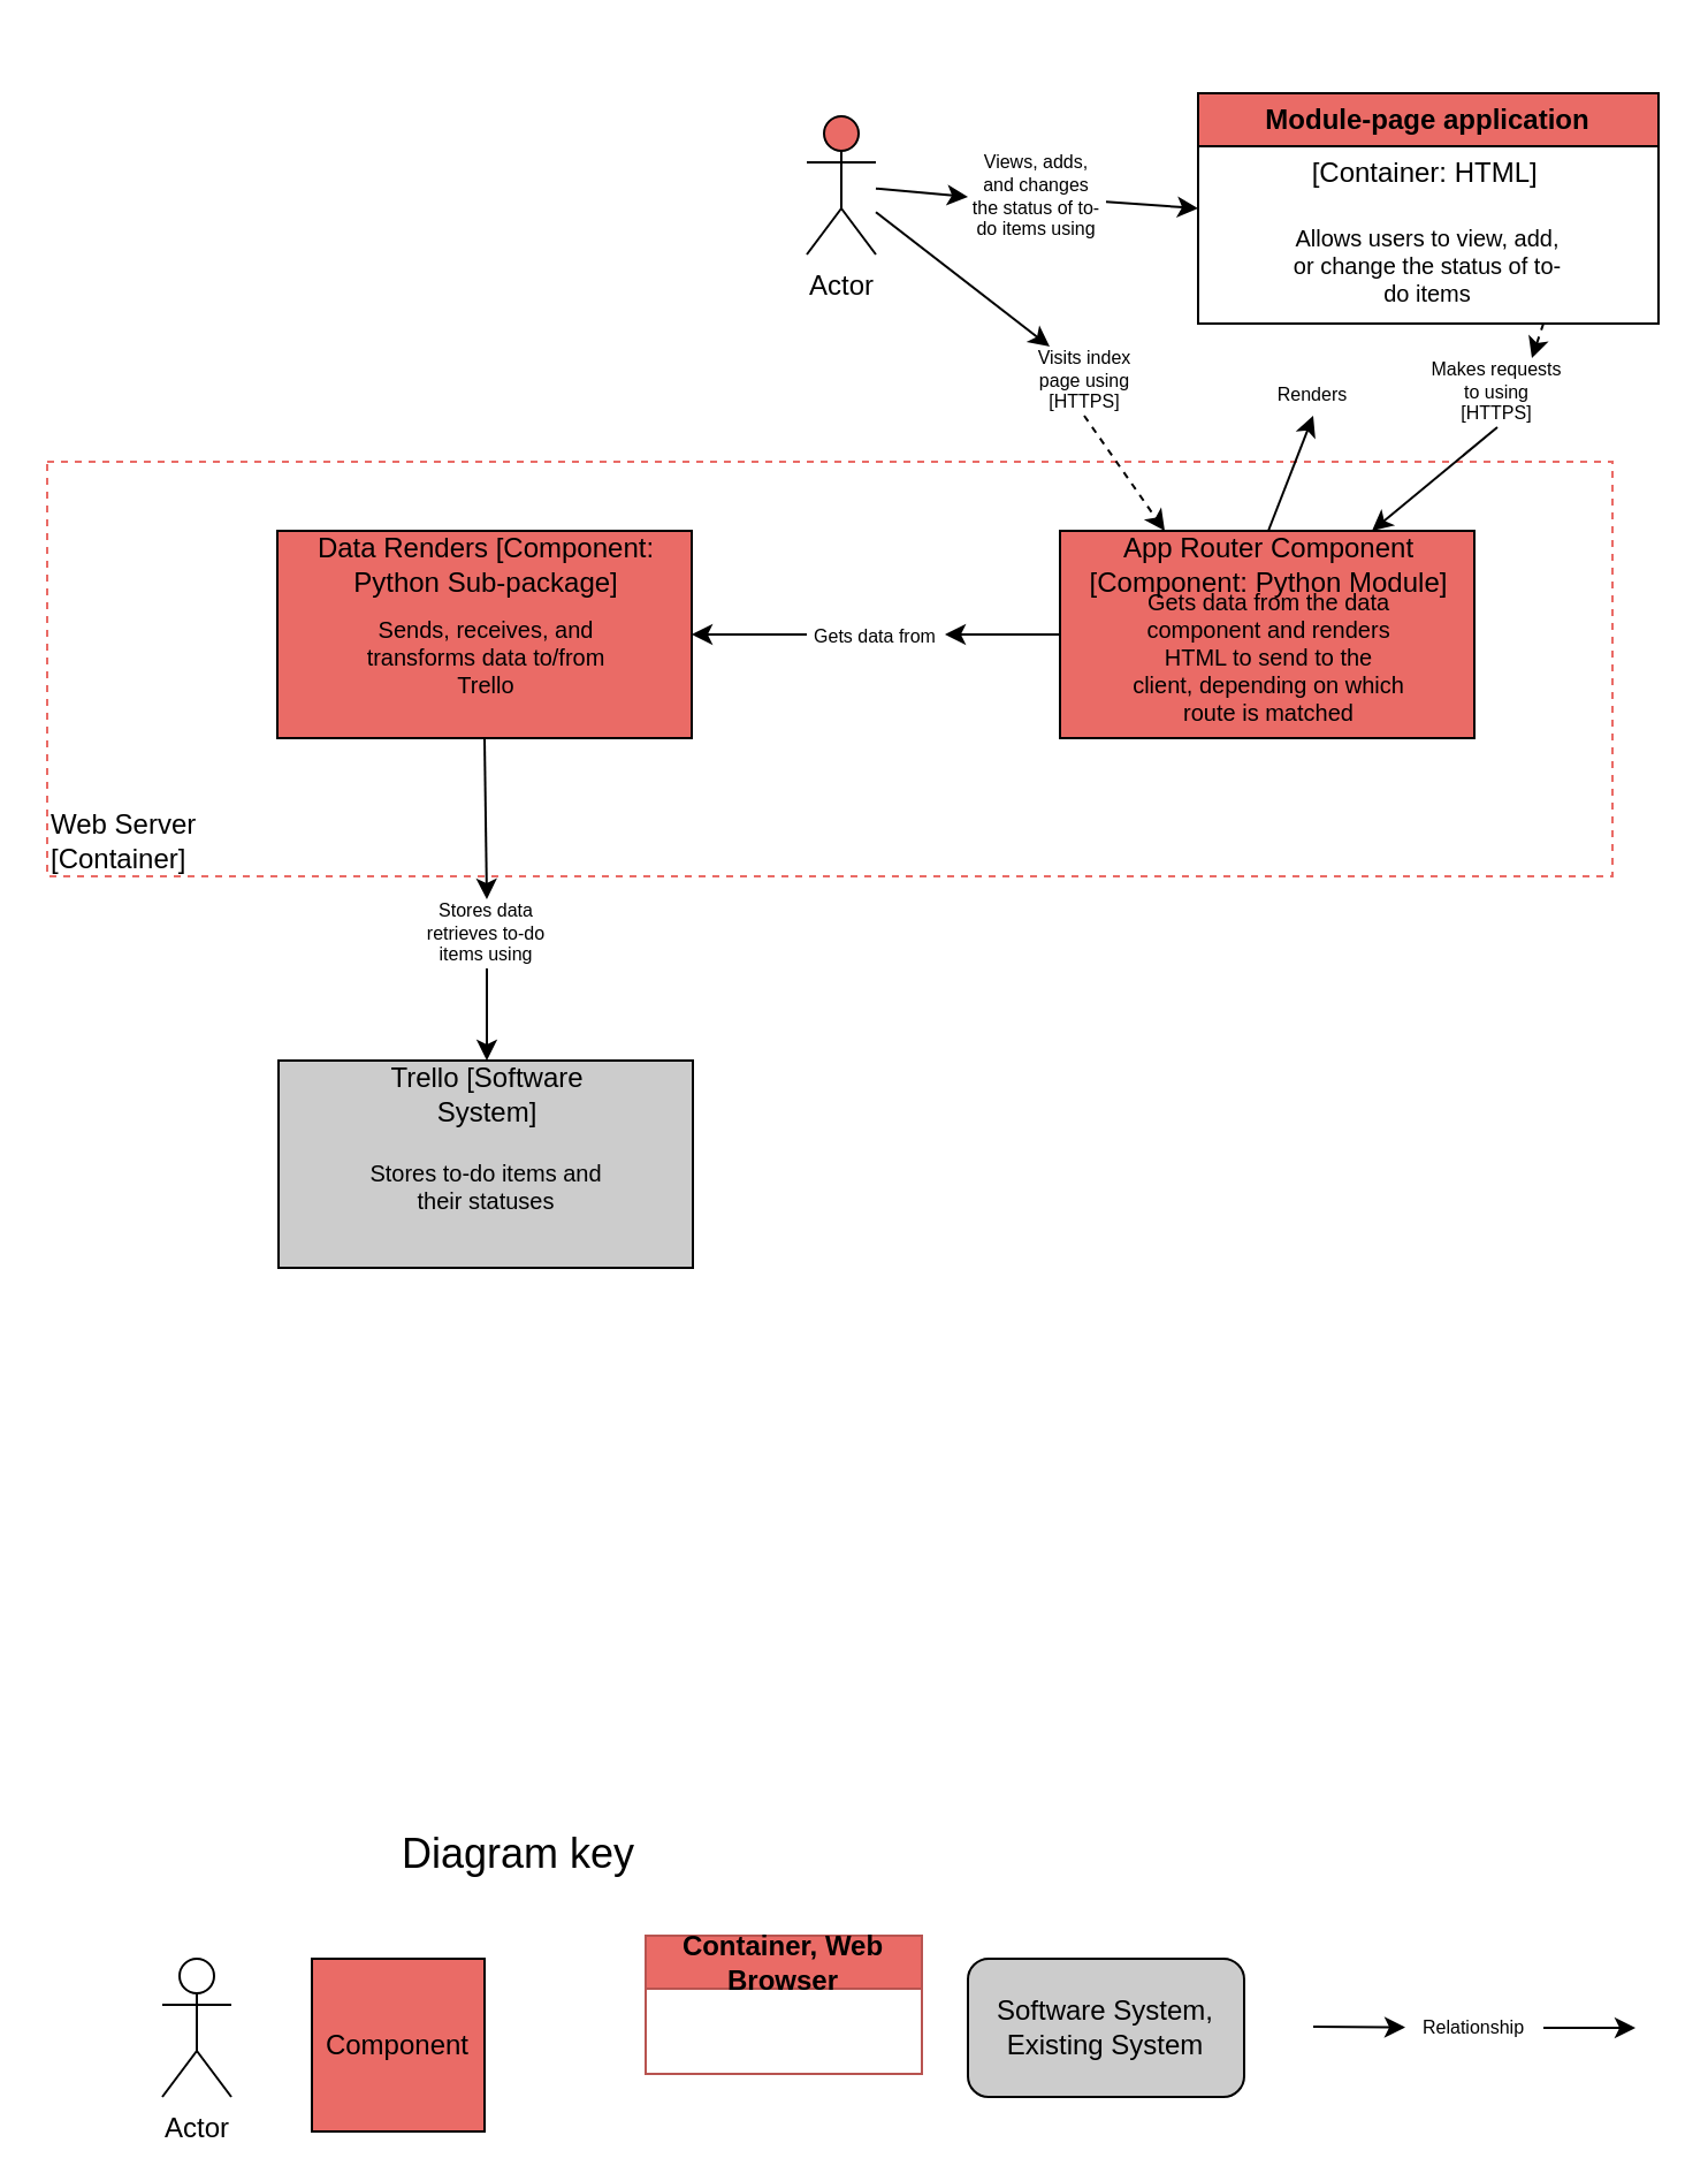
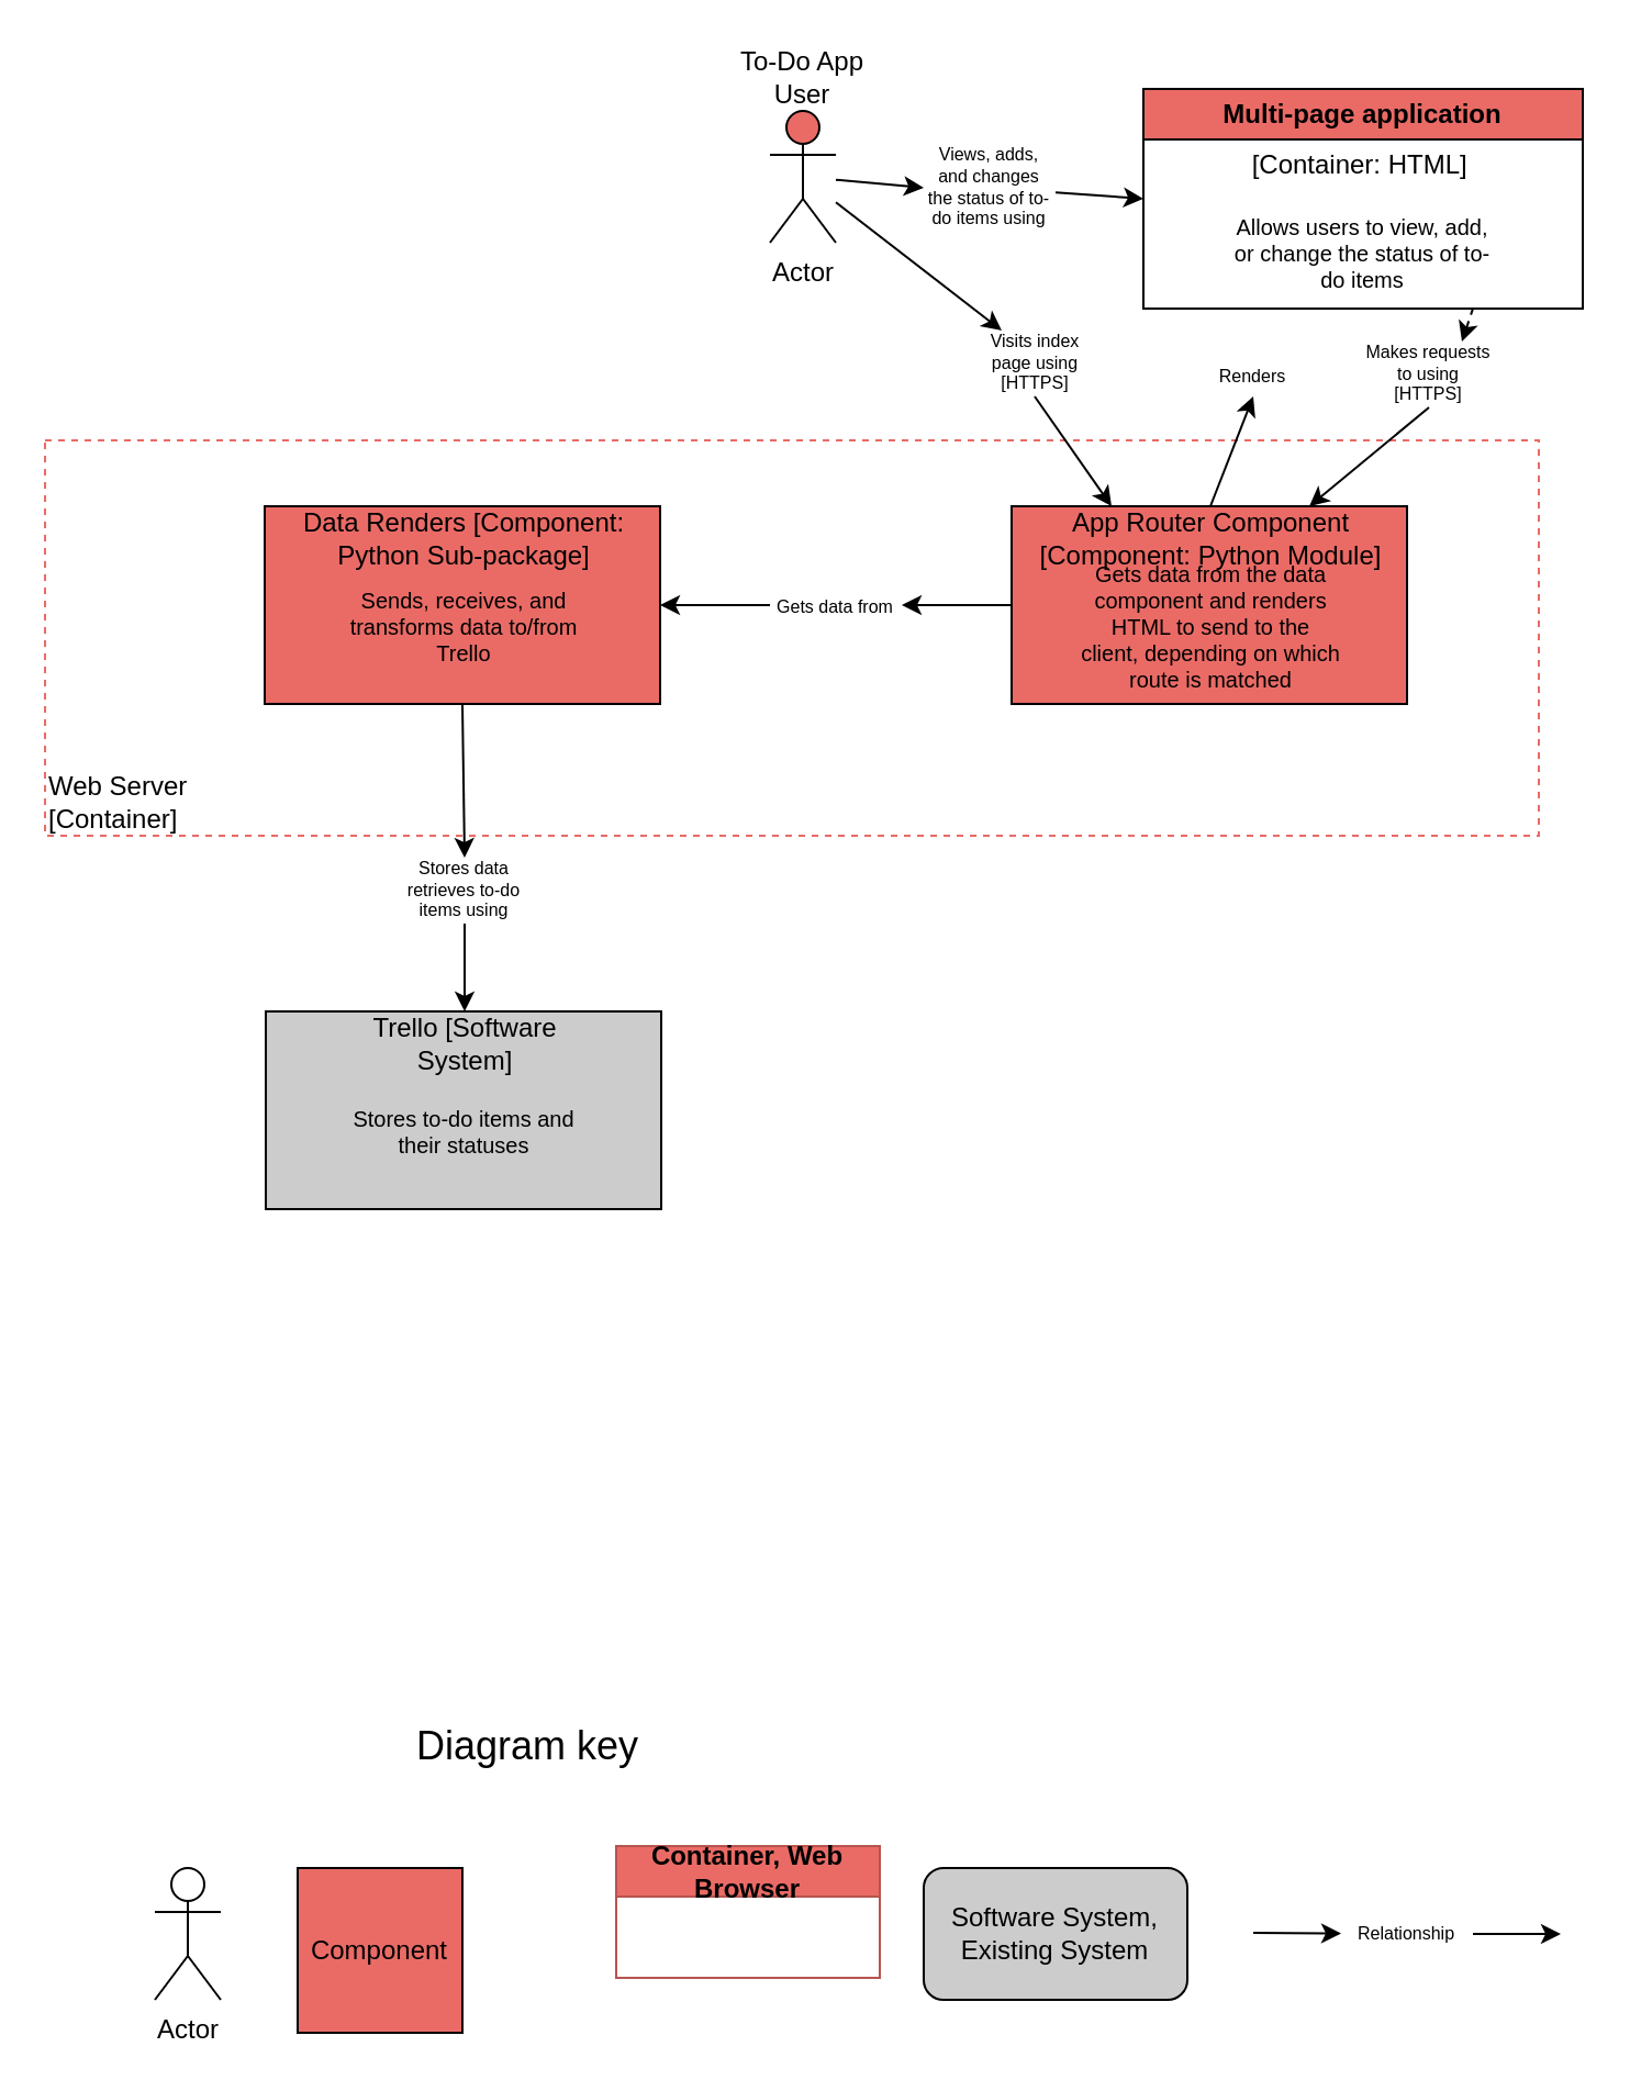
+ <mxCell id="4" value="To-Do App User" style="text;html=1;align=center;verticalAlign=middle;whiteSpace=wrap;rounded=0;" parent="1" vertex="1"><mxGeometry x="335" y="20" width="60" height="30" as="geometry" /></mxCell>
- <mxCell id="19" value="Module-page application" style="swimlane;whiteSpace=wrap;html=1;fillColor=#EA6B66;" parent="1" vertex="1"><mxGeometry x="520" y="40" width="200" height="100" as="geometry" /></mxCell>
+ <mxCell id="19" value="Multi-page application" style="swimlane;whiteSpace=wrap;html=1;fillColor=#EA6B66;" parent="1" vertex="1"><mxGeometry x="520" y="40" width="200" height="100" as="geometry" /></mxCell>
- <mxCell id="25" value="" style="endArrow=classic;html=1;rounded=0;entryX=0.25;entryY=0;entryDx=0;entryDy=0;exitX=0.5;exitY=1;exitDx=0;exitDy=0;dashed=1;" parent="1" source="27" target="32" edge="1"><mxGeometry width="50" height="50" relative="1" as="geometry"><mxPoint x="270" y="140" as="sourcePoint" /><mxPoint x="320" y="90" as="targetPoint" /></mxGeometry></mxCell>
+ <mxCell id="25" value="" style="endArrow=classic;html=1;rounded=0;entryX=0.25;entryY=0;entryDx=0;entryDy=0;exitX=0.5;exitY=1;exitDx=0;exitDy=0;" parent="1" source="27" target="32" edge="1"><mxGeometry width="50" height="50" relative="1" as="geometry"><mxPoint x="270" y="140" as="sourcePoint" /><mxPoint x="320" y="90" as="targetPoint" /></mxGeometry></mxCell>
- <mxCell id="18" value="Diagram key" style="text;html=1;align=center;verticalAlign=middle;whiteSpace=wrap;rounded=0;fontSize=18;" parent="1" vertex="1"><mxGeometry x="170" y="790" width="110" height="30" as="geometry" /></mxCell>
+ <mxCell id="18" value="Diagram key" style="text;html=1;align=center;verticalAlign=middle;whiteSpace=wrap;rounded=0;fontSize=18;" parent="1" vertex="1"><mxGeometry x="185" y="780" width="110" height="30" as="geometry" /></mxCell>
